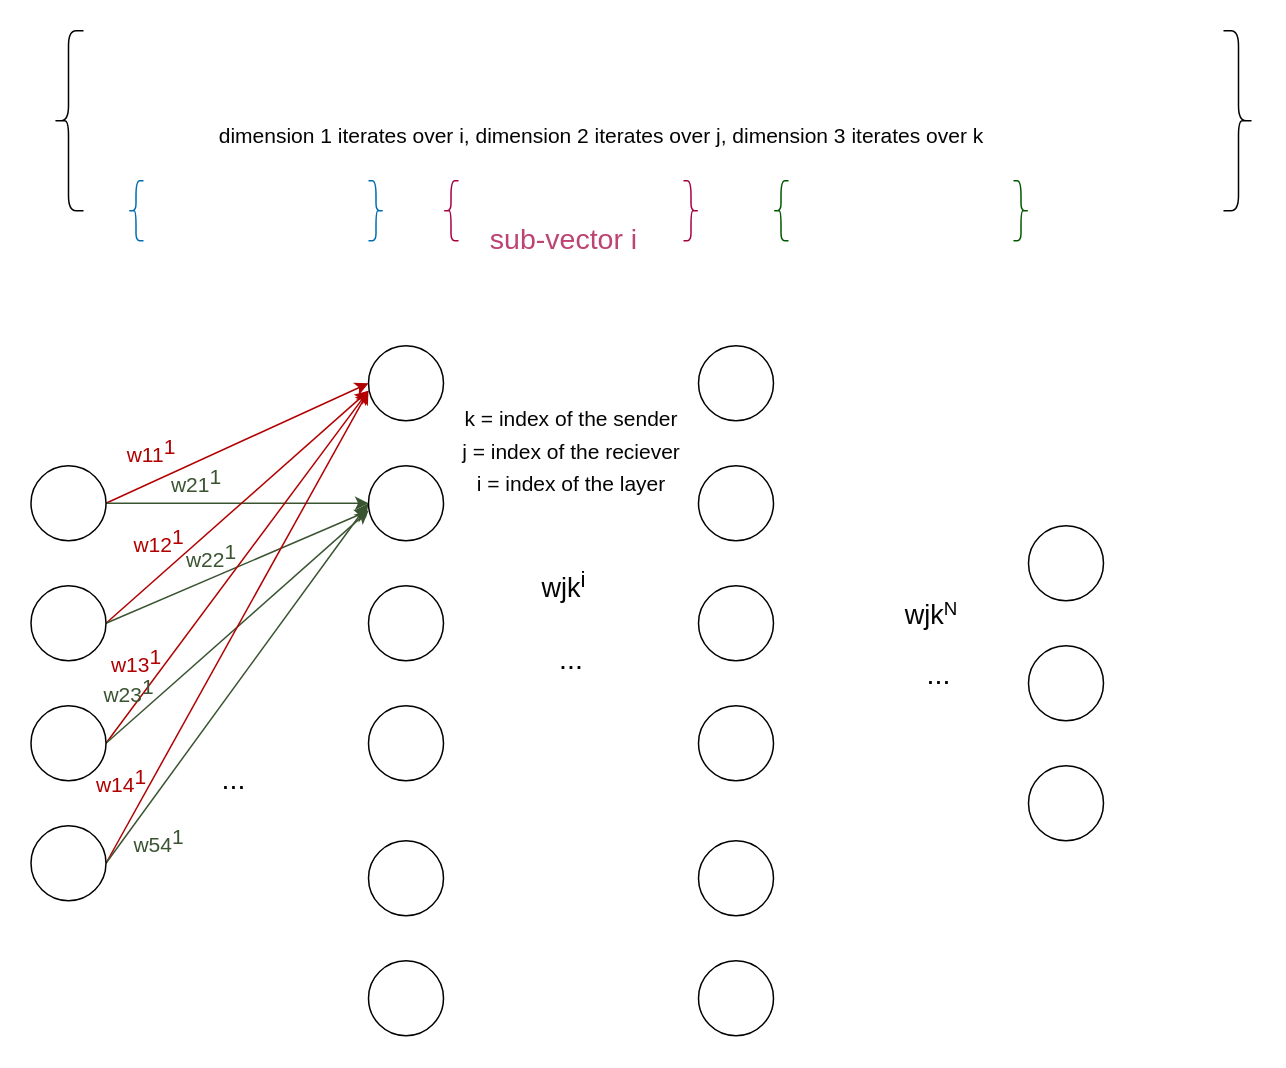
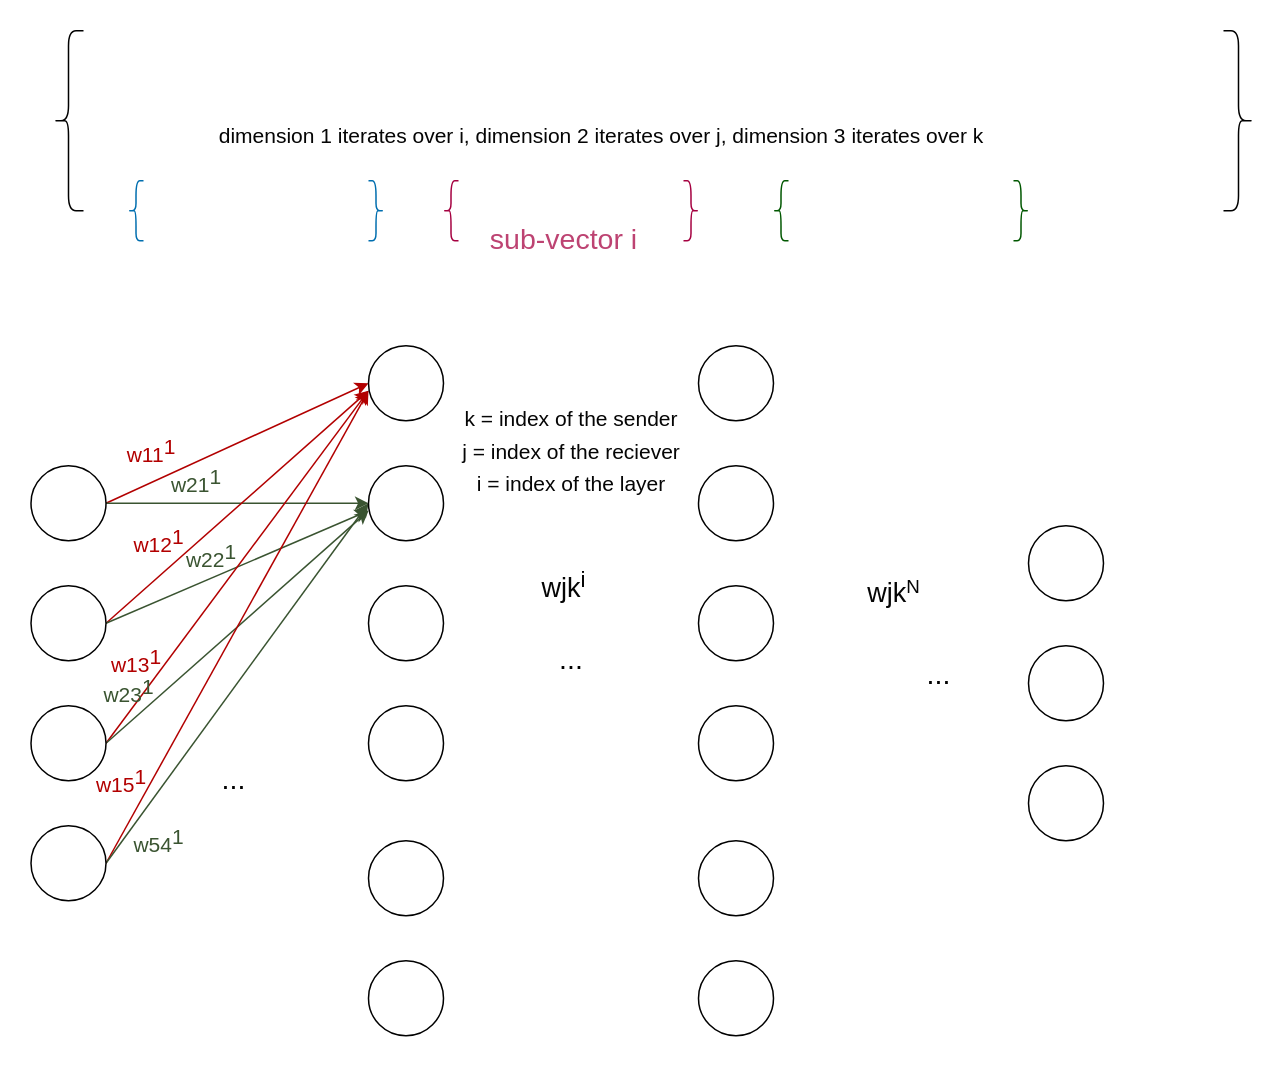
- <mxCell id="50" value="&lt;font style=&quot;font-size: 18px;&quot;&gt;wjk&lt;/font&gt;&lt;font style=&quot;font-size: 15px;&quot;&gt;&lt;sup&gt;N&lt;/sup&gt;&lt;/font&gt;" style="text;html=1;align=center;verticalAlign=middle;resizable=0;points=[];autosize=1;strokeColor=none;fillColor=none;fontSize=14;fontColor=#050505;" vertex="1" parent="1"><mxGeometry x="590" y="390" width="60" height="40" as="geometry" /></mxCell>
+ <mxCell id="50" value="&lt;font style=&quot;font-size: 18px;&quot;&gt;wjk&lt;/font&gt;&lt;font style=&quot;font-size: 15px;&quot;&gt;&lt;sup&gt;N&lt;/sup&gt;&lt;/font&gt;" style="text;html=1;align=center;verticalAlign=middle;resizable=0;points=[];autosize=1;strokeColor=none;fillColor=none;fontSize=14;fontColor=#050505;" vertex="1" parent="1"><mxGeometry x="565" y="375" width="60" height="40" as="geometry" /></mxCell>
- <mxCell id="44" value="&lt;font color=&quot;#b20000&quot; style=&quot;font-size: 14px;&quot;&gt;w14&lt;sup style=&quot;font-size: 14px;&quot;&gt;1&lt;/sup&gt;&lt;/font&gt;" style="text;html=1;align=center;verticalAlign=middle;resizable=0;points=[];autosize=1;strokeColor=none;fillColor=none;fontSize=14;fontColor=#005700;" vertex="1" parent="1"><mxGeometry x="50" y="500" width="60" height="40" as="geometry" /></mxCell>
+ <mxCell id="44" value="&lt;font color=&quot;#b20000&quot; style=&quot;font-size: 14px;&quot;&gt;w15&lt;sup style=&quot;font-size: 14px;&quot;&gt;1&lt;/sup&gt;&lt;/font&gt;" style="text;html=1;align=center;verticalAlign=middle;resizable=0;points=[];autosize=1;strokeColor=none;fillColor=none;fontSize=14;fontColor=#005700;" vertex="1" parent="1"><mxGeometry x="50" y="500" width="60" height="40" as="geometry" /></mxCell>
